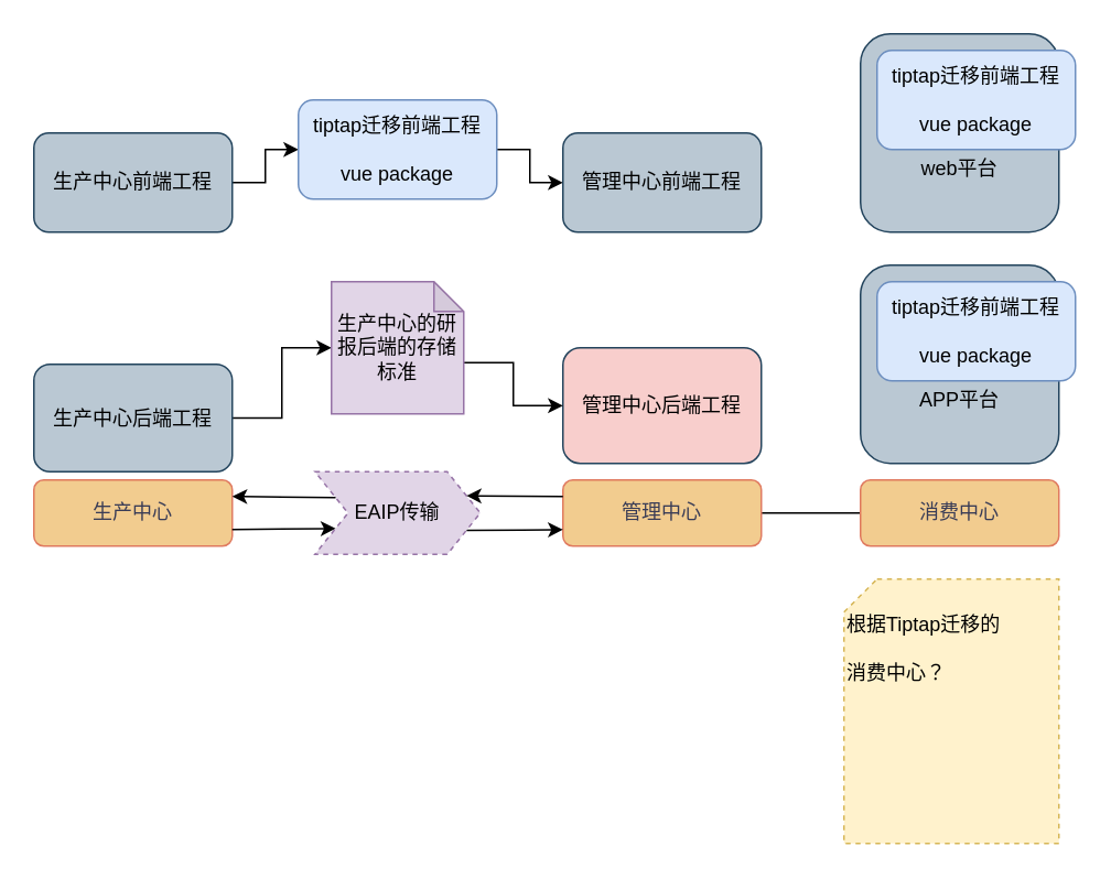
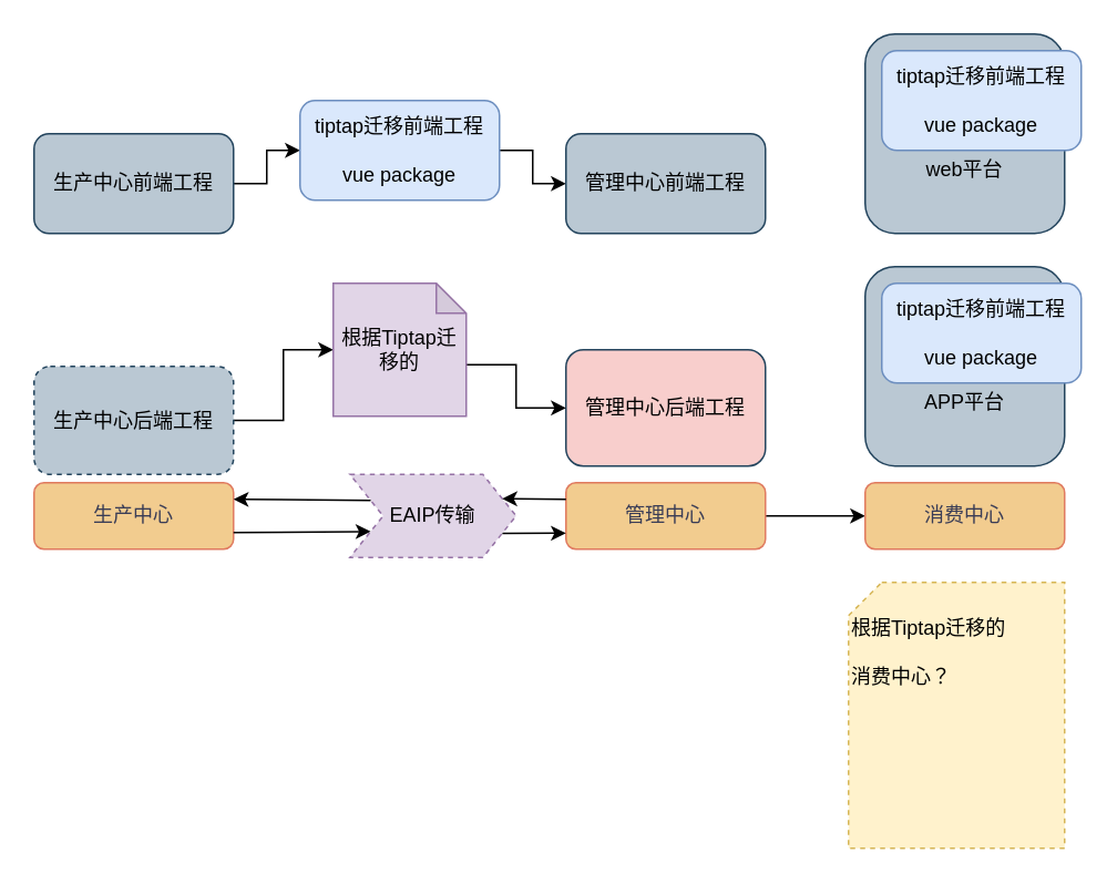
- <mxCell id="25" value="生产中心的研报后端的存储标准" style="shape=note;whiteSpace=wrap;html=1;backgroundOutline=1;darkOpacity=0.05;size=18;fillColor=#e1d5e7;strokeColor=#9673a6;" vertex="1" parent="1"><mxGeometry x="200" y="170" width="80" height="80" as="geometry" /></mxCell>
+ <mxCell id="25" value="根据Tiptap迁移的" style="shape=note;whiteSpace=wrap;html=1;backgroundOutline=1;darkOpacity=0.05;size=18;fillColor=#e1d5e7;strokeColor=#9673a6;" vertex="1" parent="1"><mxGeometry x="200" y="170" width="80" height="80" as="geometry" /></mxCell>
- <mxCell id="3" value="生产中心后端工程" style="rounded=1;whiteSpace=wrap;html=1;fillColor=#bac8d3;strokeColor=#23445d;verticalAlign=middle;" parent="1" vertex="1"><mxGeometry x="20" y="220" width="120" height="65" as="geometry" /></mxCell>
+ <mxCell id="3" value="生产中心后端工程" style="rounded=1;whiteSpace=wrap;html=1;fillColor=#bac8d3;strokeColor=#23445d;verticalAlign=middle;dashed=1;" parent="1" vertex="1"><mxGeometry x="20" y="220" width="120" height="65" as="geometry" /></mxCell>
- <mxCell id="15" value="EAIP传输" style="shape=step;perimeter=stepPerimeter;whiteSpace=wrap;html=1;fixedSize=1;fillColor=#e1d5e7;strokeColor=#9673a6;dashed=1;" parent="1" vertex="1"><mxGeometry x="190" y="285" width="100" height="50" as="geometry" /></mxCell>
+ <mxCell id="15" value="EAIP传输" style="shape=step;perimeter=stepPerimeter;whiteSpace=wrap;html=1;fixedSize=1;fillColor=#e1d5e7;strokeColor=#9673a6;dashed=1;" parent="1" vertex="1"><mxGeometry x="210" y="285" width="100" height="50" as="geometry" /></mxCell>
- <mxCell id="7" style="edgeStyle=orthogonalEdgeStyle;rounded=0;orthogonalLoop=1;jettySize=auto;html=1;exitX=1;exitY=0.5;exitDx=0;exitDy=0;entryX=0;entryY=0.5;entryDx=0;entryDy=0;endArrow=none;" parent="1" source="8" target="9" edge="1"><mxGeometry relative="1" as="geometry" /></mxCell>
+ <mxCell id="7" style="edgeStyle=orthogonalEdgeStyle;rounded=0;orthogonalLoop=1;jettySize=auto;html=1;exitX=1;exitY=0.5;exitDx=0;exitDy=0;entryX=0;entryY=0.5;entryDx=0;entryDy=0;" parent="1" source="8" target="9" edge="1"><mxGeometry relative="1" as="geometry" /></mxCell>
